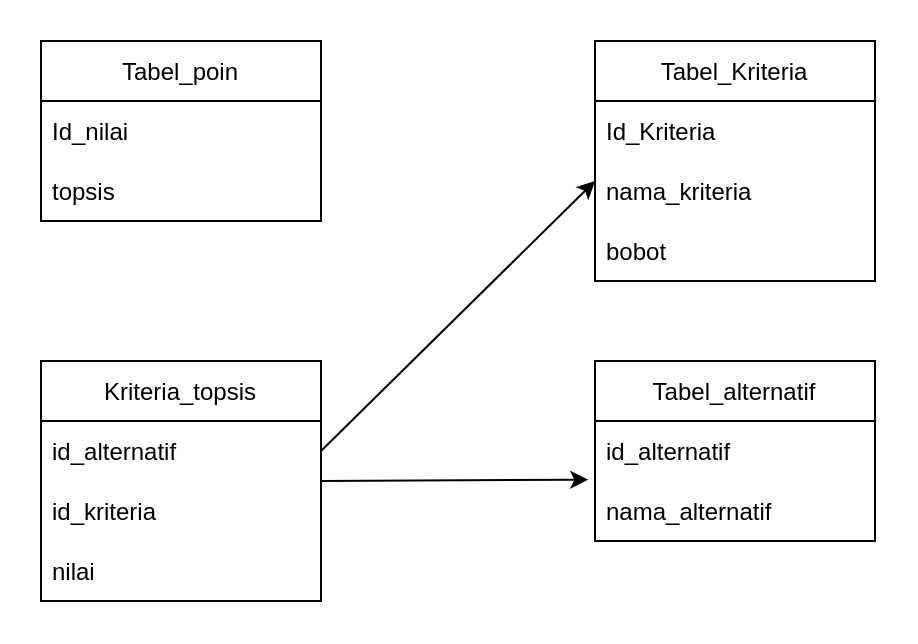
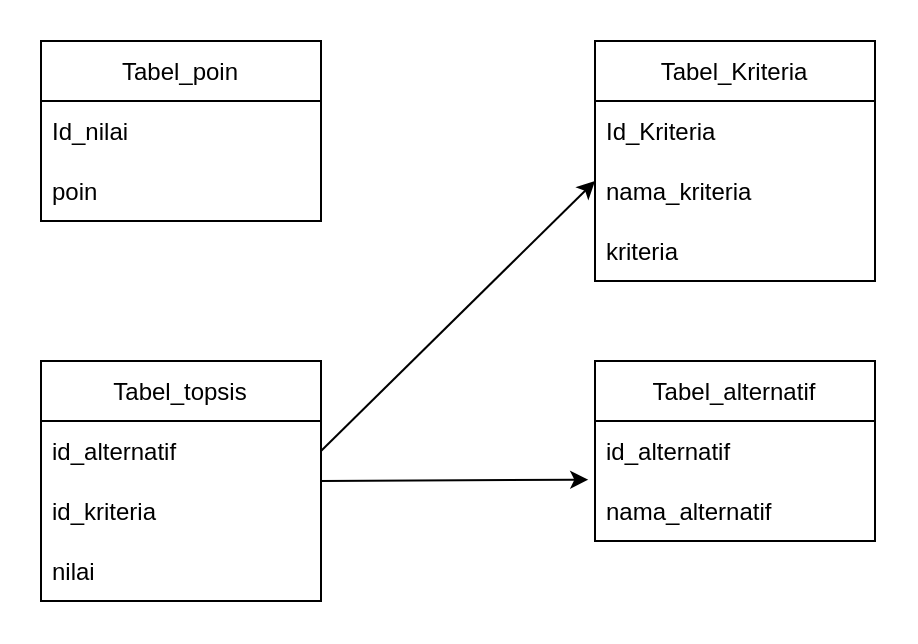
- <mxCell id="4" value="topsis" style="text;strokeColor=none;fillColor=none;align=left;verticalAlign=middle;spacingLeft=4;spacingRight=4;overflow=hidden;points=[[0,0.5],[1,0.5]];portConstraint=eastwest;rotatable=0;" vertex="1" parent="2"><mxGeometry y="60" width="140" height="30" as="geometry" /></mxCell>
+ <mxCell id="4" value="poin" style="text;strokeColor=none;fillColor=none;align=left;verticalAlign=middle;spacingLeft=4;spacingRight=4;overflow=hidden;points=[[0,0.5],[1,0.5]];portConstraint=eastwest;rotatable=0;" vertex="1" parent="2"><mxGeometry y="60" width="140" height="30" as="geometry" /></mxCell>
- <mxCell id="8" value="bobot" style="text;strokeColor=none;fillColor=none;align=left;verticalAlign=middle;spacingLeft=4;spacingRight=4;overflow=hidden;points=[[0,0.5],[1,0.5]];portConstraint=eastwest;rotatable=0;" vertex="1" parent="5"><mxGeometry y="90" width="140" height="30" as="geometry" /></mxCell>
+ <mxCell id="8" value="kriteria" style="text;strokeColor=none;fillColor=none;align=left;verticalAlign=middle;spacingLeft=4;spacingRight=4;overflow=hidden;points=[[0,0.5],[1,0.5]];portConstraint=eastwest;rotatable=0;" vertex="1" parent="5"><mxGeometry y="90" width="140" height="30" as="geometry" /></mxCell>
- <mxCell id="9" value="Kriteria_topsis" style="swimlane;fontStyle=0;childLayout=stackLayout;horizontal=1;startSize=30;horizontalStack=0;resizeParent=1;resizeParentMax=0;resizeLast=0;collapsible=1;marginBottom=0;" vertex="1" parent="1"><mxGeometry x="20" y="180" width="140" height="120" as="geometry" /></mxCell>
+ <mxCell id="9" value="Tabel_topsis" style="swimlane;fontStyle=0;childLayout=stackLayout;horizontal=1;startSize=30;horizontalStack=0;resizeParent=1;resizeParentMax=0;resizeLast=0;collapsible=1;marginBottom=0;" vertex="1" parent="1"><mxGeometry x="20" y="180" width="140" height="120" as="geometry" /></mxCell>
